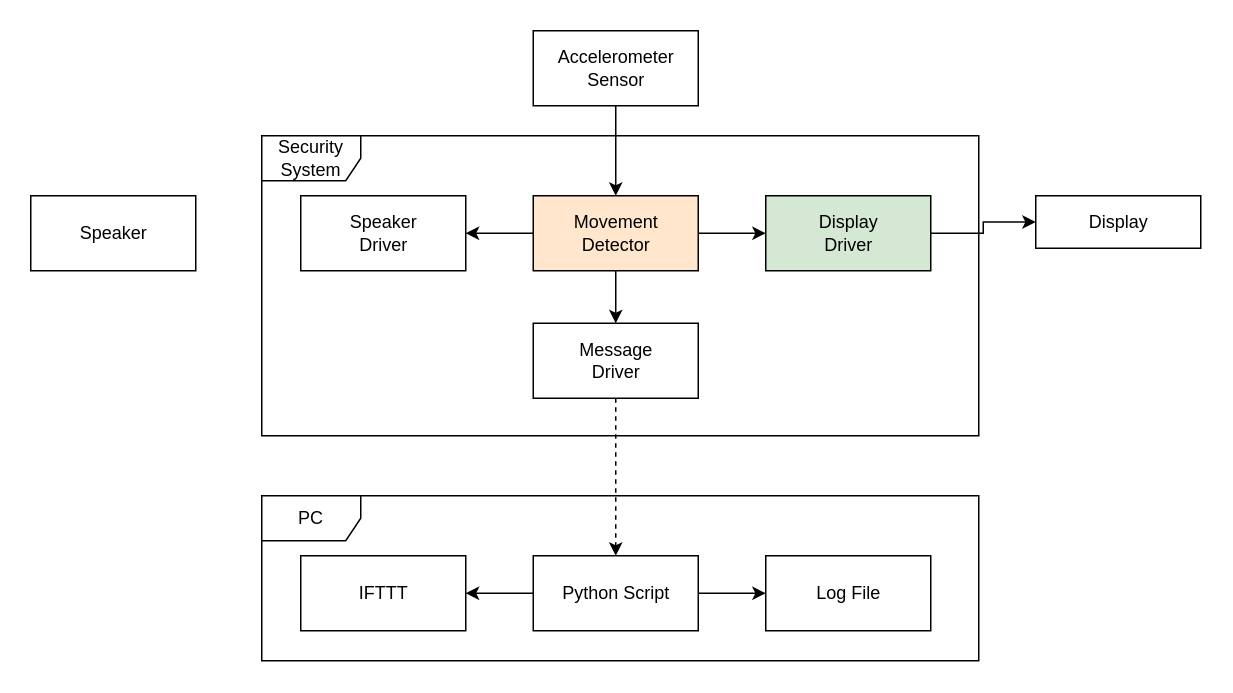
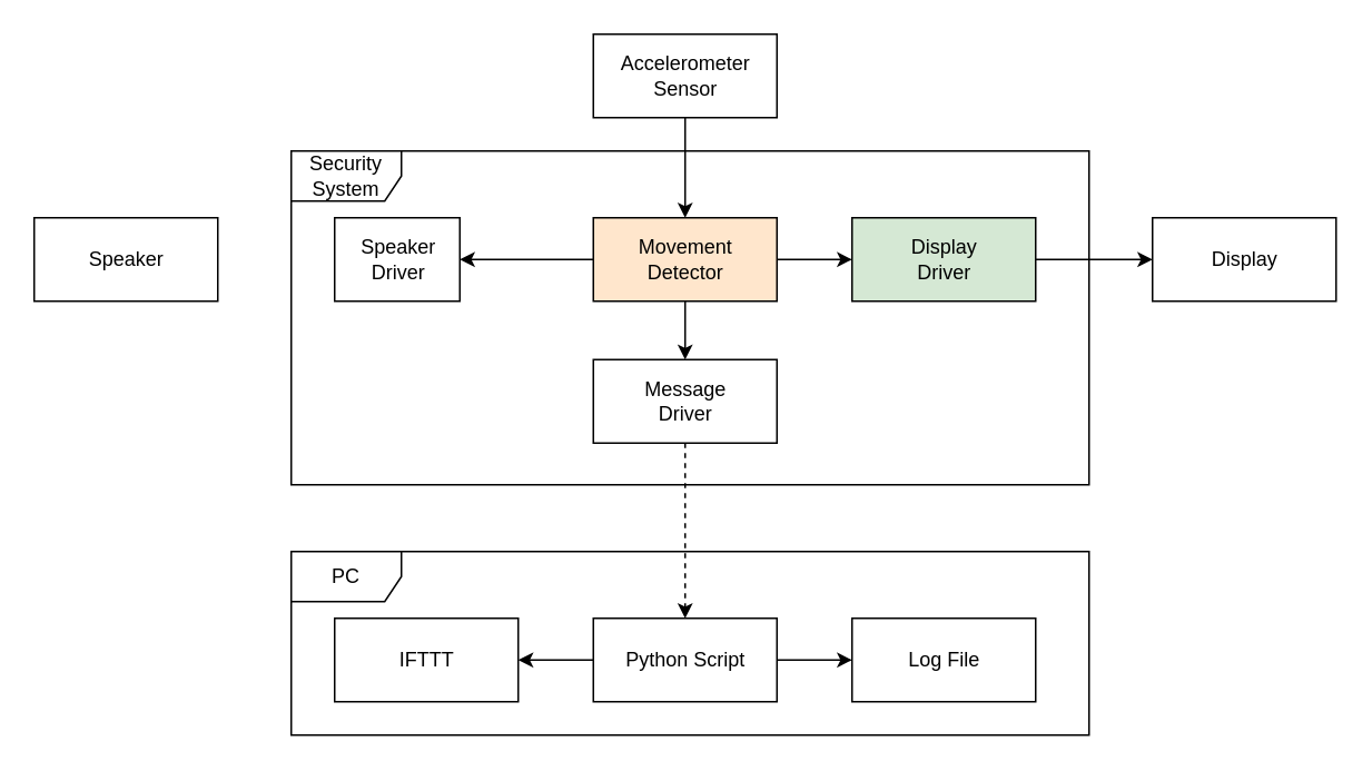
- <mxCell id="13" value="Display" style="html=1;" parent="1" vertex="1"><mxGeometry x="690" y="130" width="110" height="35" as="geometry" /></mxCell>
+ <mxCell id="13" value="Display" style="html=1;" parent="1" vertex="1"><mxGeometry x="690" y="130" width="110" height="50" as="geometry" /></mxCell>
- <mxCell id="10" value="Speaker&lt;br&gt;Driver" style="html=1;" parent="1" vertex="1"><mxGeometry x="200" y="130" width="110" height="50" as="geometry" /></mxCell>
+ <mxCell id="10" value="Speaker&lt;br&gt;Driver" style="html=1;" parent="1" vertex="1"><mxGeometry x="200" y="130" width="75" height="50" as="geometry" /></mxCell>
